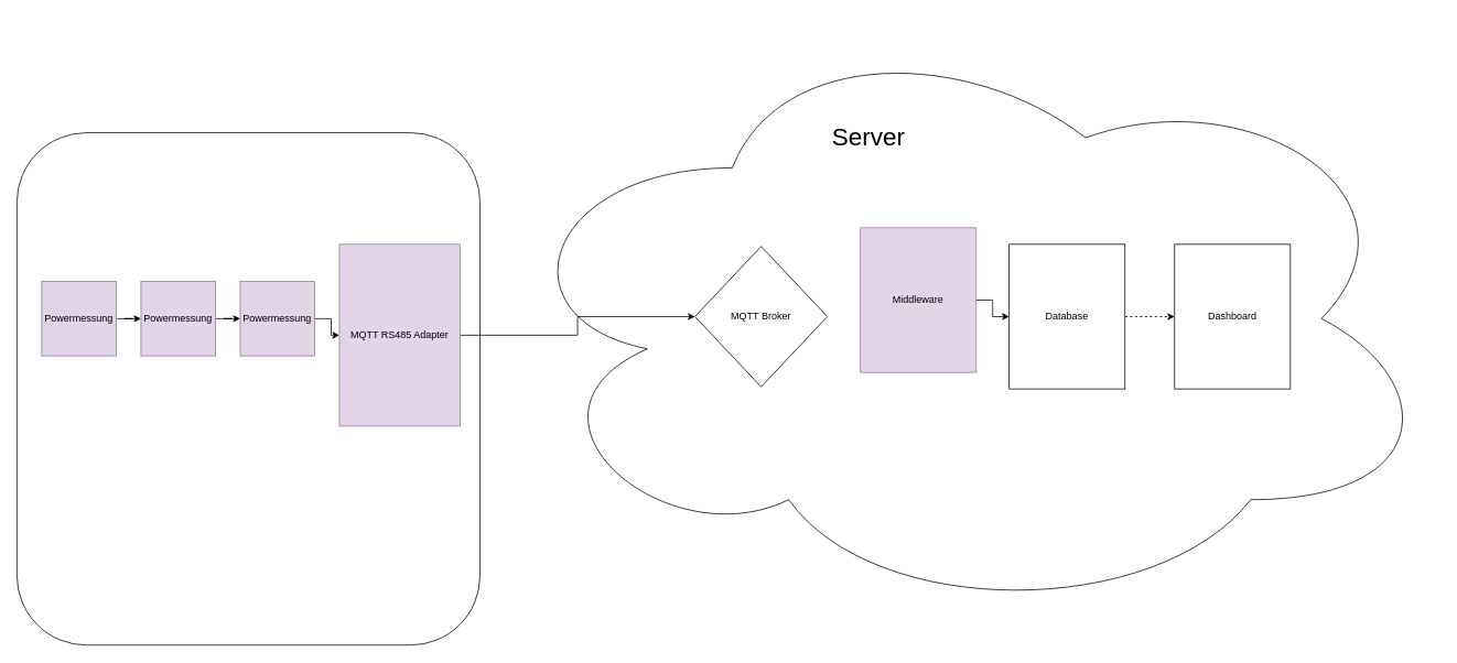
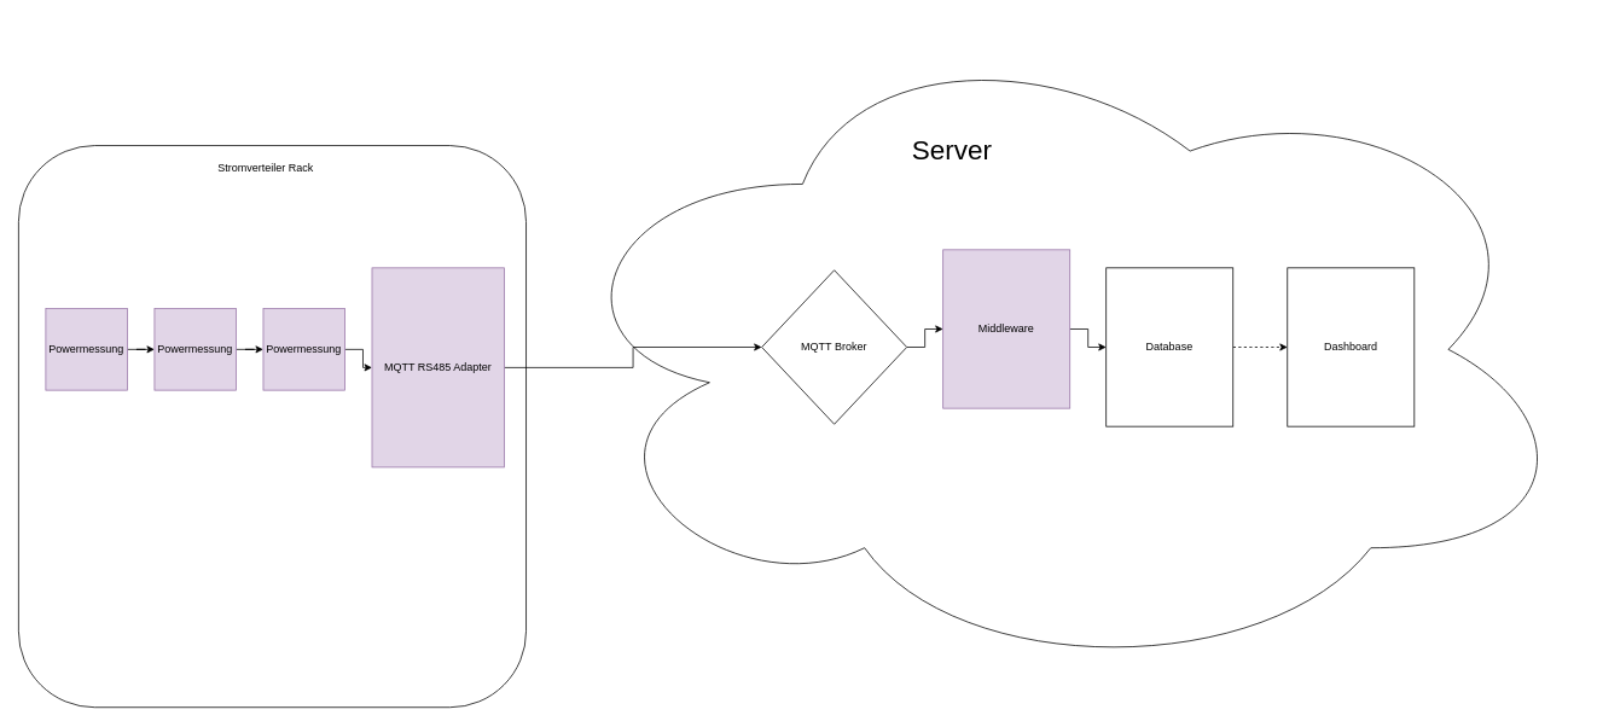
+ <mxCell id="19" value="Stromverteiler Rack" style="text;html=1;align=center;verticalAlign=middle;whiteSpace=wrap;rounded=0;" vertex="1" parent="1"><mxGeometry x="183" y="170" width="220" height="30" as="geometry" /></mxCell>
+ <mxCell id="12" style="edgeStyle=orthogonalEdgeStyle;rounded=0;orthogonalLoop=1;jettySize=auto;html=1;entryX=0;entryY=0.5;entryDx=0;entryDy=0;" edge="1" parent="1" source="13" target="15"><mxGeometry relative="1" as="geometry" /></mxCell>
